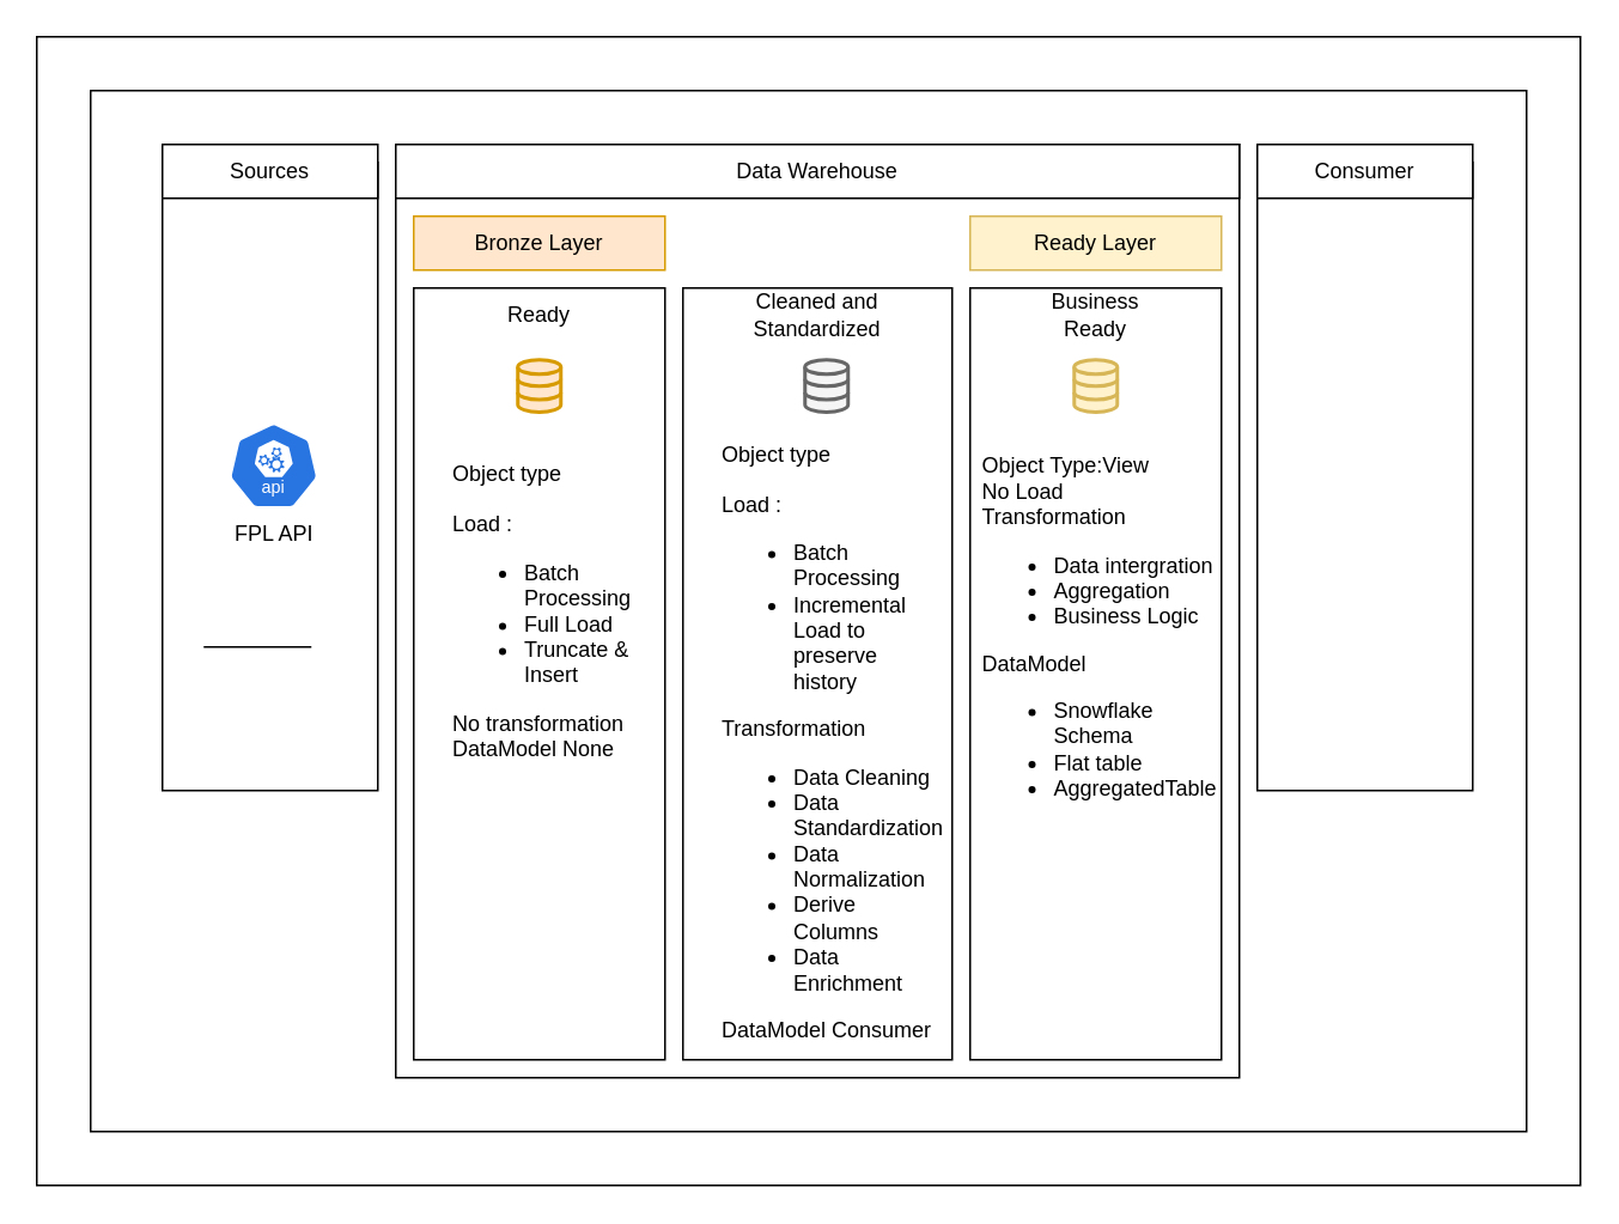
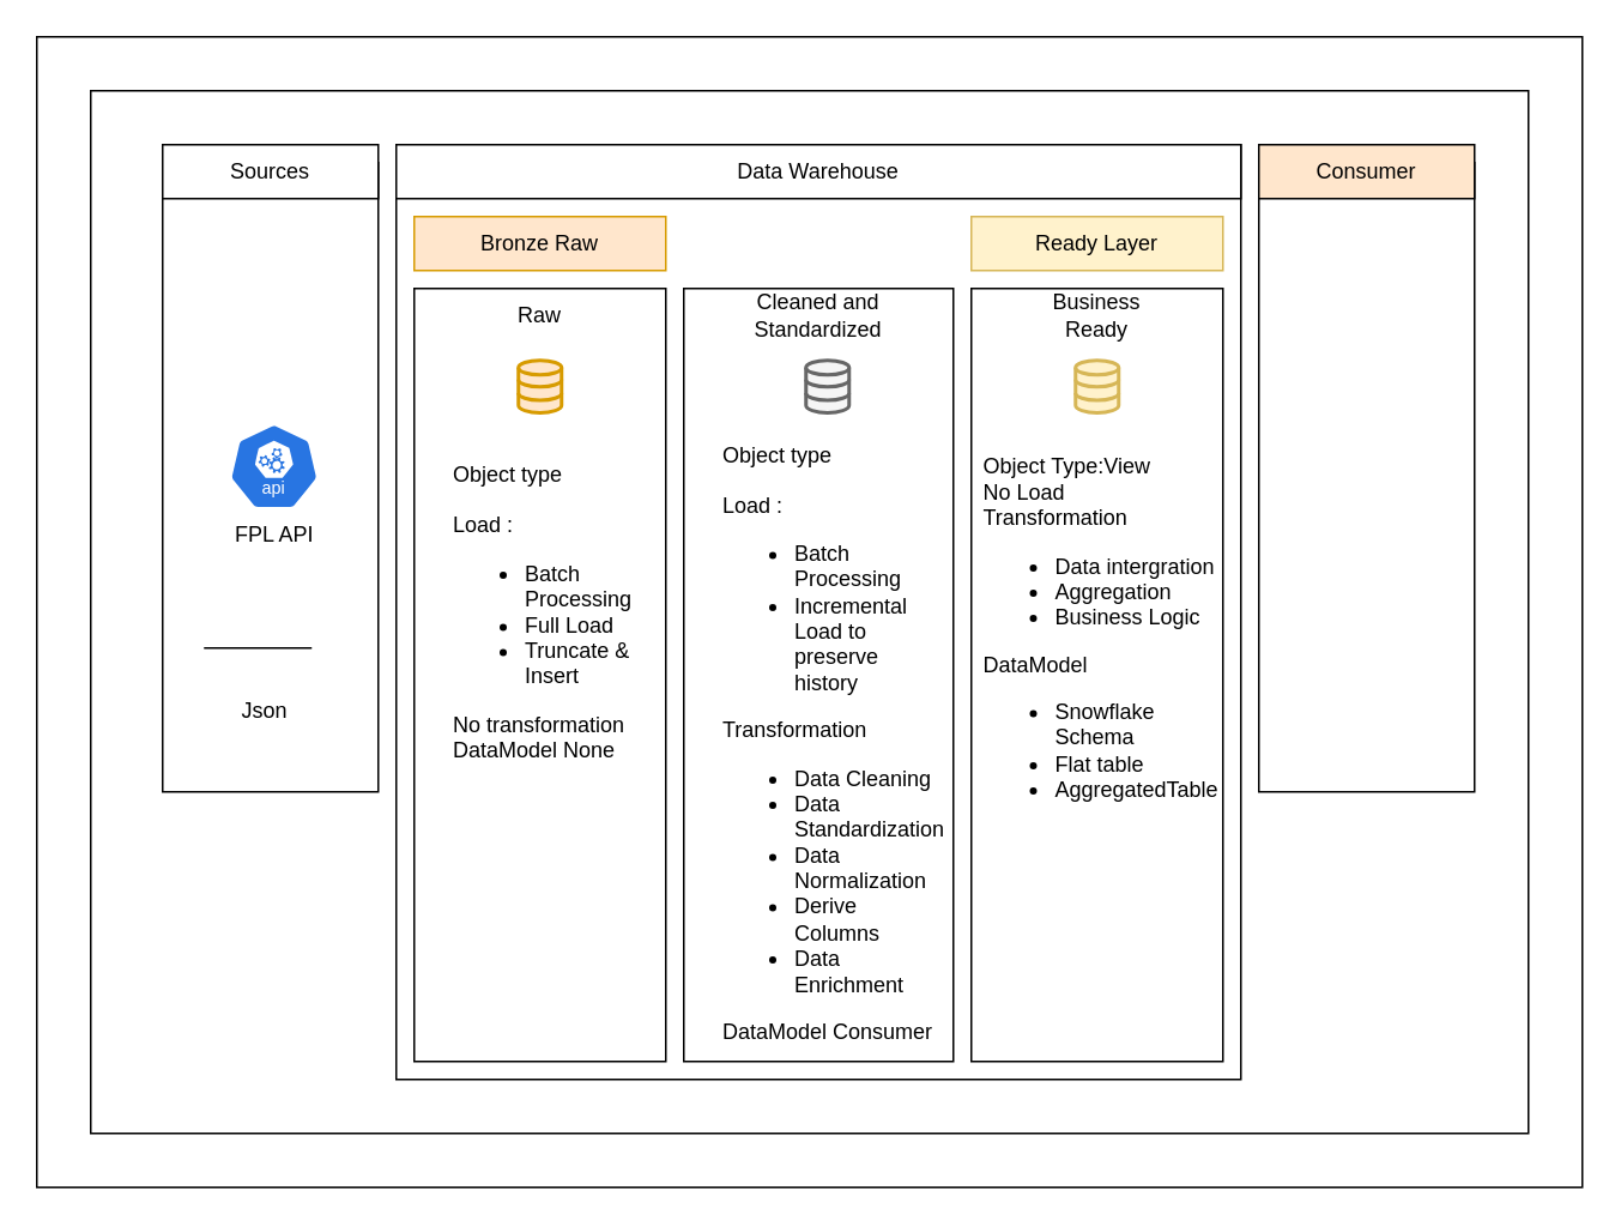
- <mxCell id="8" value="Consumer" style="rounded=0;whiteSpace=wrap;html=1;" vertex="1" parent="1"><mxGeometry x="700" y="80" width="120" height="30" as="geometry" /></mxCell>
+ <mxCell id="8" value="Consumer" style="rounded=0;whiteSpace=wrap;html=1;fillColor=#ffe6cc;" vertex="1" parent="1"><mxGeometry x="700" y="80" width="120" height="30" as="geometry" /></mxCell>
- <mxCell id="10" value="Bronze Layer" style="rounded=0;whiteSpace=wrap;html=1;fillColor=#ffe6cc;strokeColor=#d79b00;" vertex="1" parent="1"><mxGeometry x="230" y="120" width="140" height="30" as="geometry" /></mxCell>
+ <mxCell id="10" value="Bronze Raw" style="rounded=0;whiteSpace=wrap;html=1;fillColor=#ffe6cc;strokeColor=#d79b00;" vertex="1" parent="1"><mxGeometry x="230" y="120" width="140" height="30" as="geometry" /></mxCell>
- <mxCell id="20" value="Ready" style="text;html=1;align=center;verticalAlign=middle;whiteSpace=wrap;rounded=0;" vertex="1" parent="1"><mxGeometry x="270" y="160" width="60" height="30" as="geometry" /></mxCell>
+ <mxCell id="20" value="Raw" style="text;html=1;align=center;verticalAlign=middle;whiteSpace=wrap;rounded=0;" vertex="1" parent="1"><mxGeometry x="270" y="160" width="60" height="30" as="geometry" /></mxCell>
+ <mxCell id="16" value="Json" style="text;html=1;align=center;verticalAlign=middle;whiteSpace=wrap;rounded=0;" vertex="1" parent="1"><mxGeometry x="117" y="380" width="60" height="30" as="geometry" /></mxCell>
